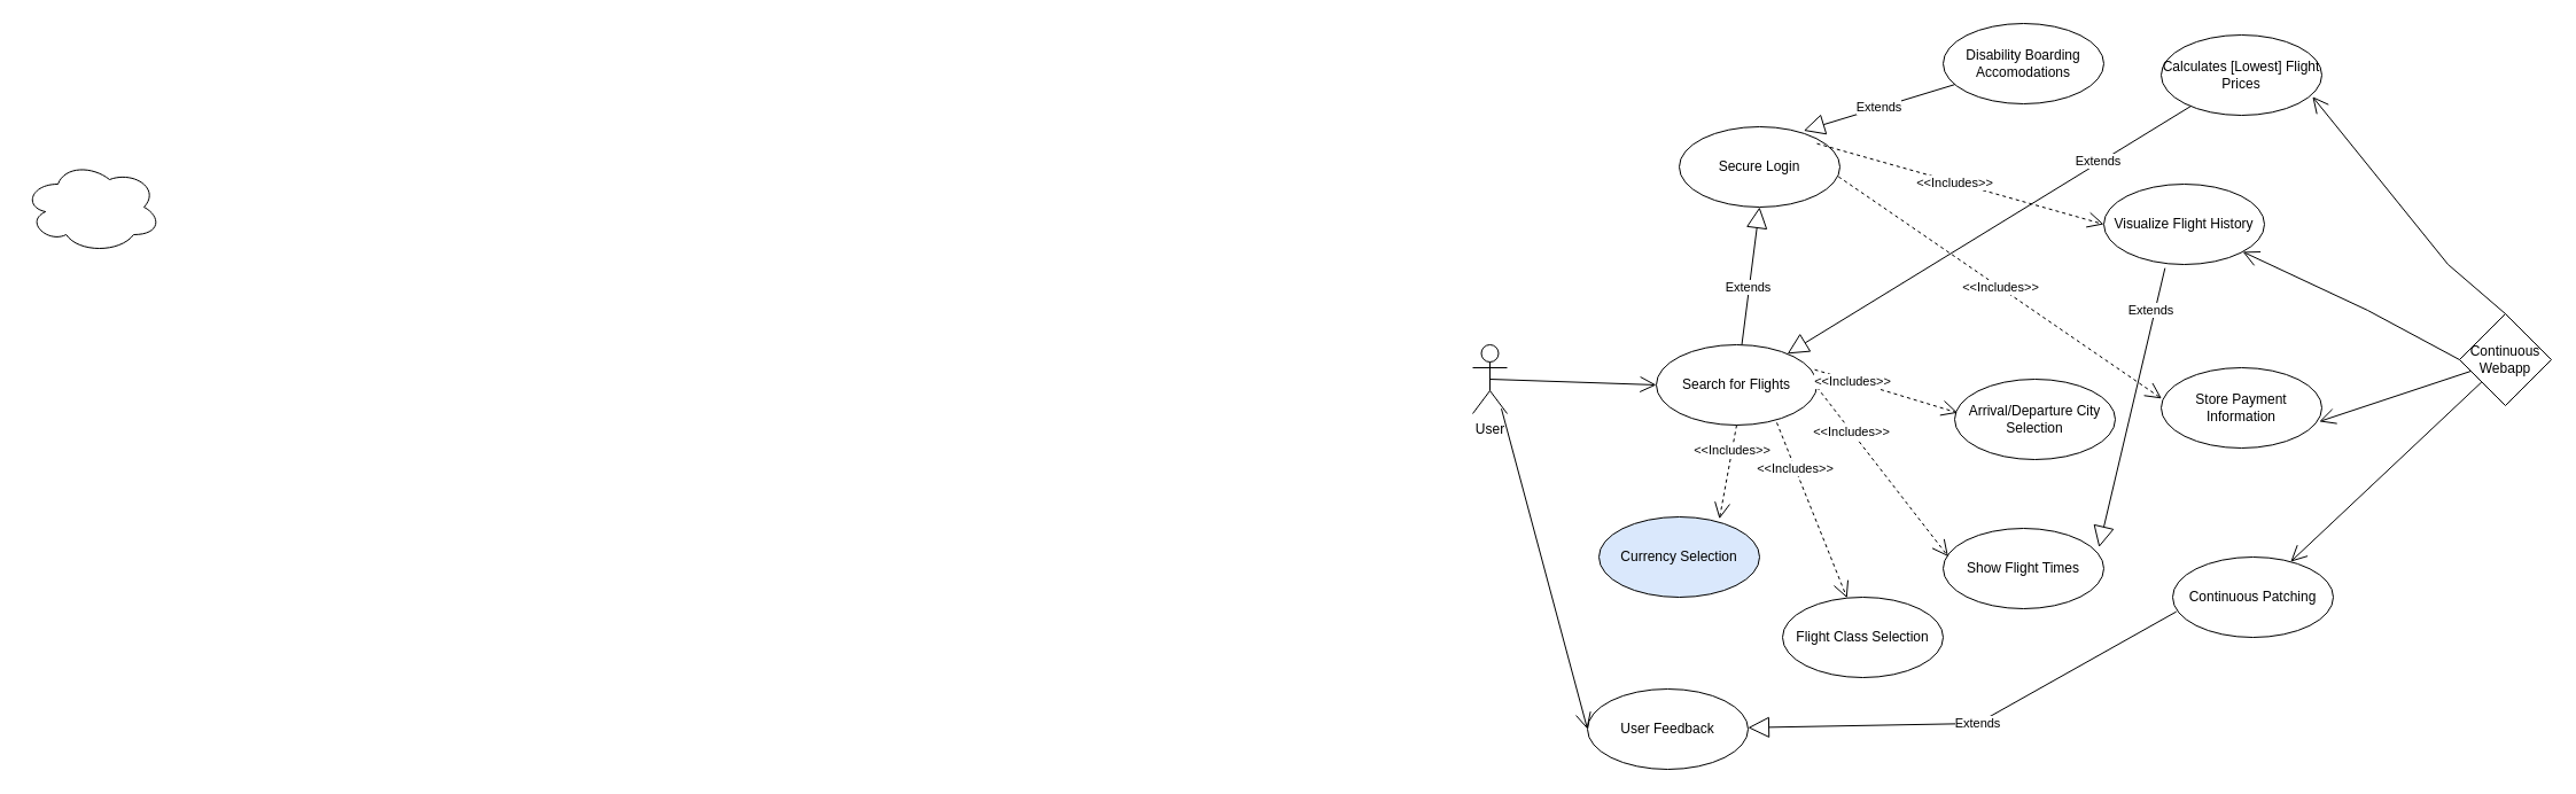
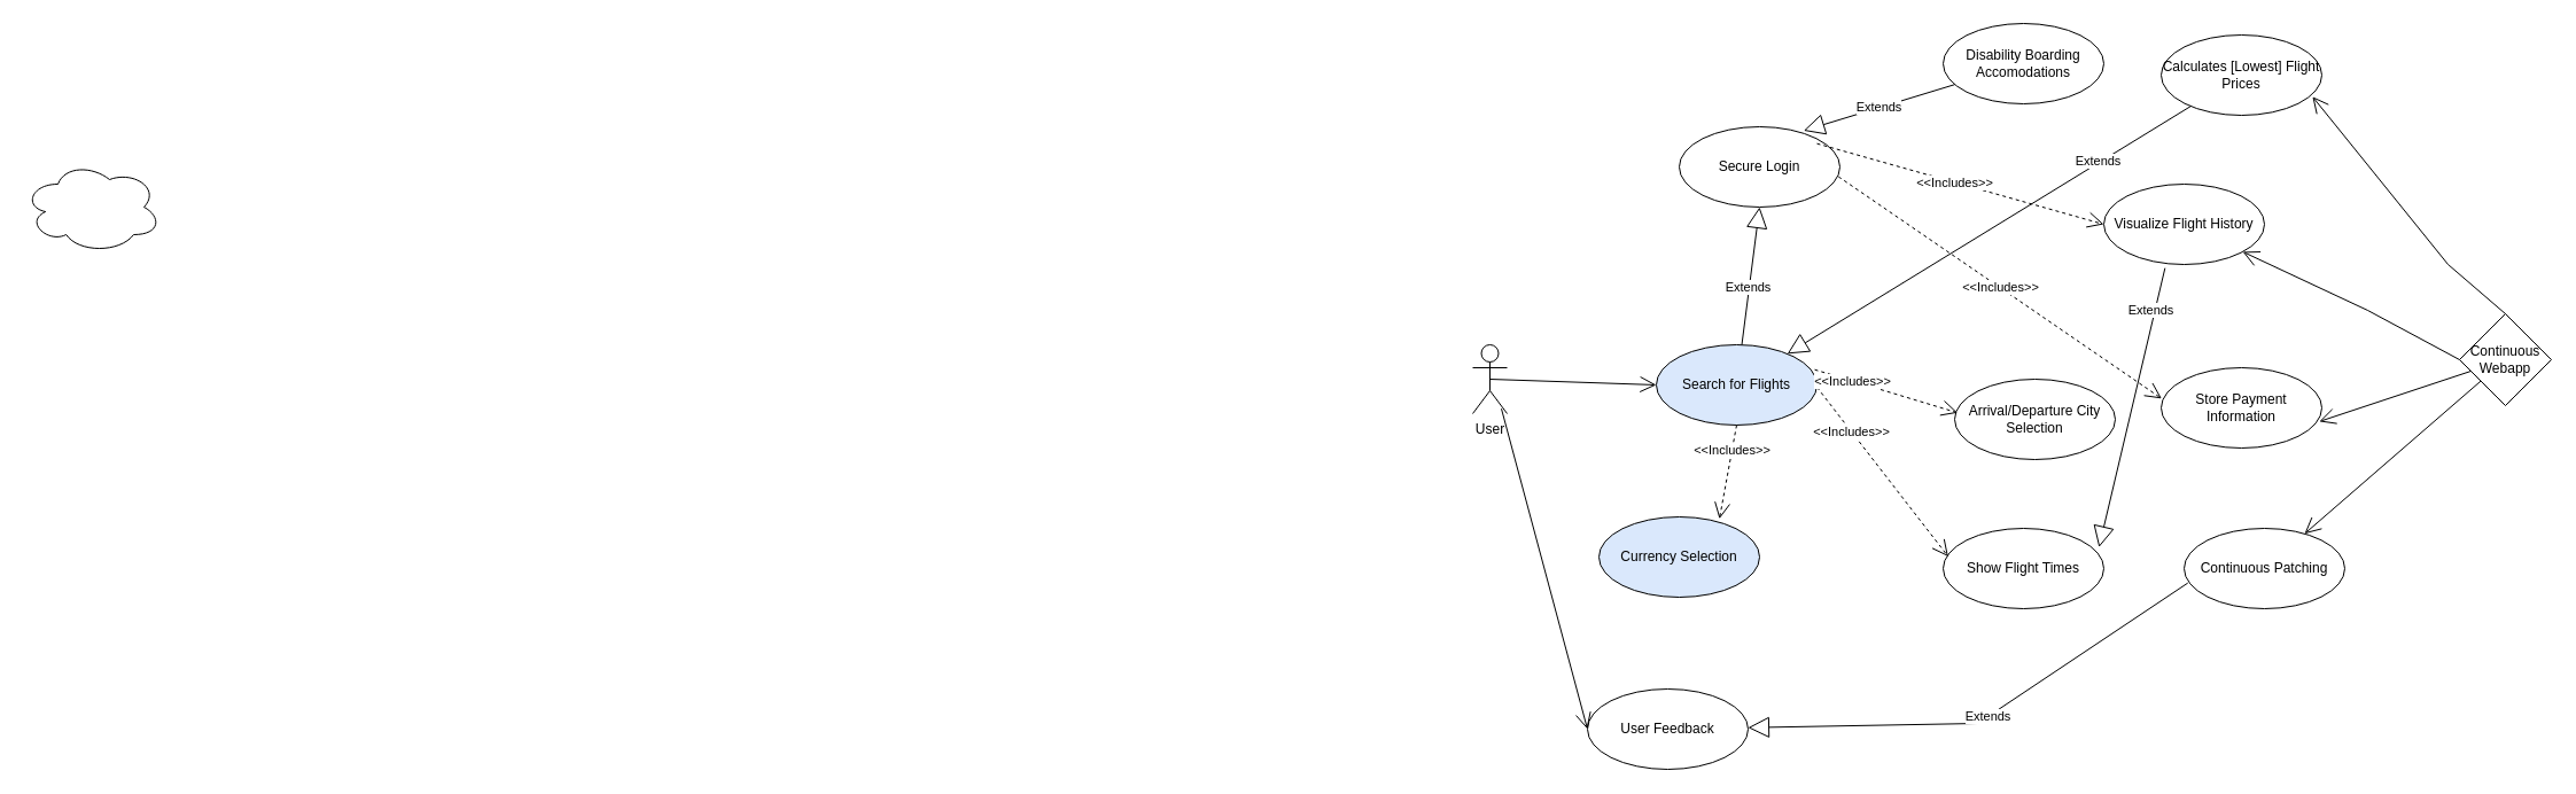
- <mxCell id="6" value="Search for Flights" style="ellipse;whiteSpace=wrap;html=1;" vertex="1" parent="1"><mxGeometry x="1443" y="300" width="140" height="70" as="geometry" /></mxCell>
+ <mxCell id="6" value="Search for Flights" style="ellipse;whiteSpace=wrap;html=1;fillColor=#dae8fc;" vertex="1" parent="1"><mxGeometry x="1443" y="300" width="140" height="70" as="geometry" /></mxCell>
- <mxCell id="29" value="&amp;lt;&amp;lt;Includes&amp;gt;&amp;gt;" style="endArrow=open;endSize=12;dashed=1;html=1;rounded=0;exitX=0.75;exitY=0.97;exitDx=0;exitDy=0;exitPerimeter=0;" edge="1" parent="1" source="6" target="8"><mxGeometry x="-0.478" width="160" relative="1" as="geometry"><mxPoint x="1548" y="370" as="sourcePoint" /><mxPoint x="1583" y="420" as="targetPoint" /><Array as="points" /><mxPoint as="offset" /></mxGeometry></mxCell>
- <mxCell id="12" value="Continuous Patching" style="ellipse;whiteSpace=wrap;html=1;" vertex="1" parent="1"><mxGeometry x="1893" y="485" width="140" height="70" as="geometry" /></mxCell>
+ <mxCell id="12" value="Continuous Patching" style="ellipse;whiteSpace=wrap;html=1;" vertex="1" parent="1"><mxGeometry x="1903" y="460" width="140" height="70" as="geometry" /></mxCell>
- <mxCell id="8" value="Flight Class Selection" style="ellipse;whiteSpace=wrap;html=1;" vertex="1" parent="1"><mxGeometry x="1553" y="520" width="140" height="70" as="geometry" /></mxCell>
